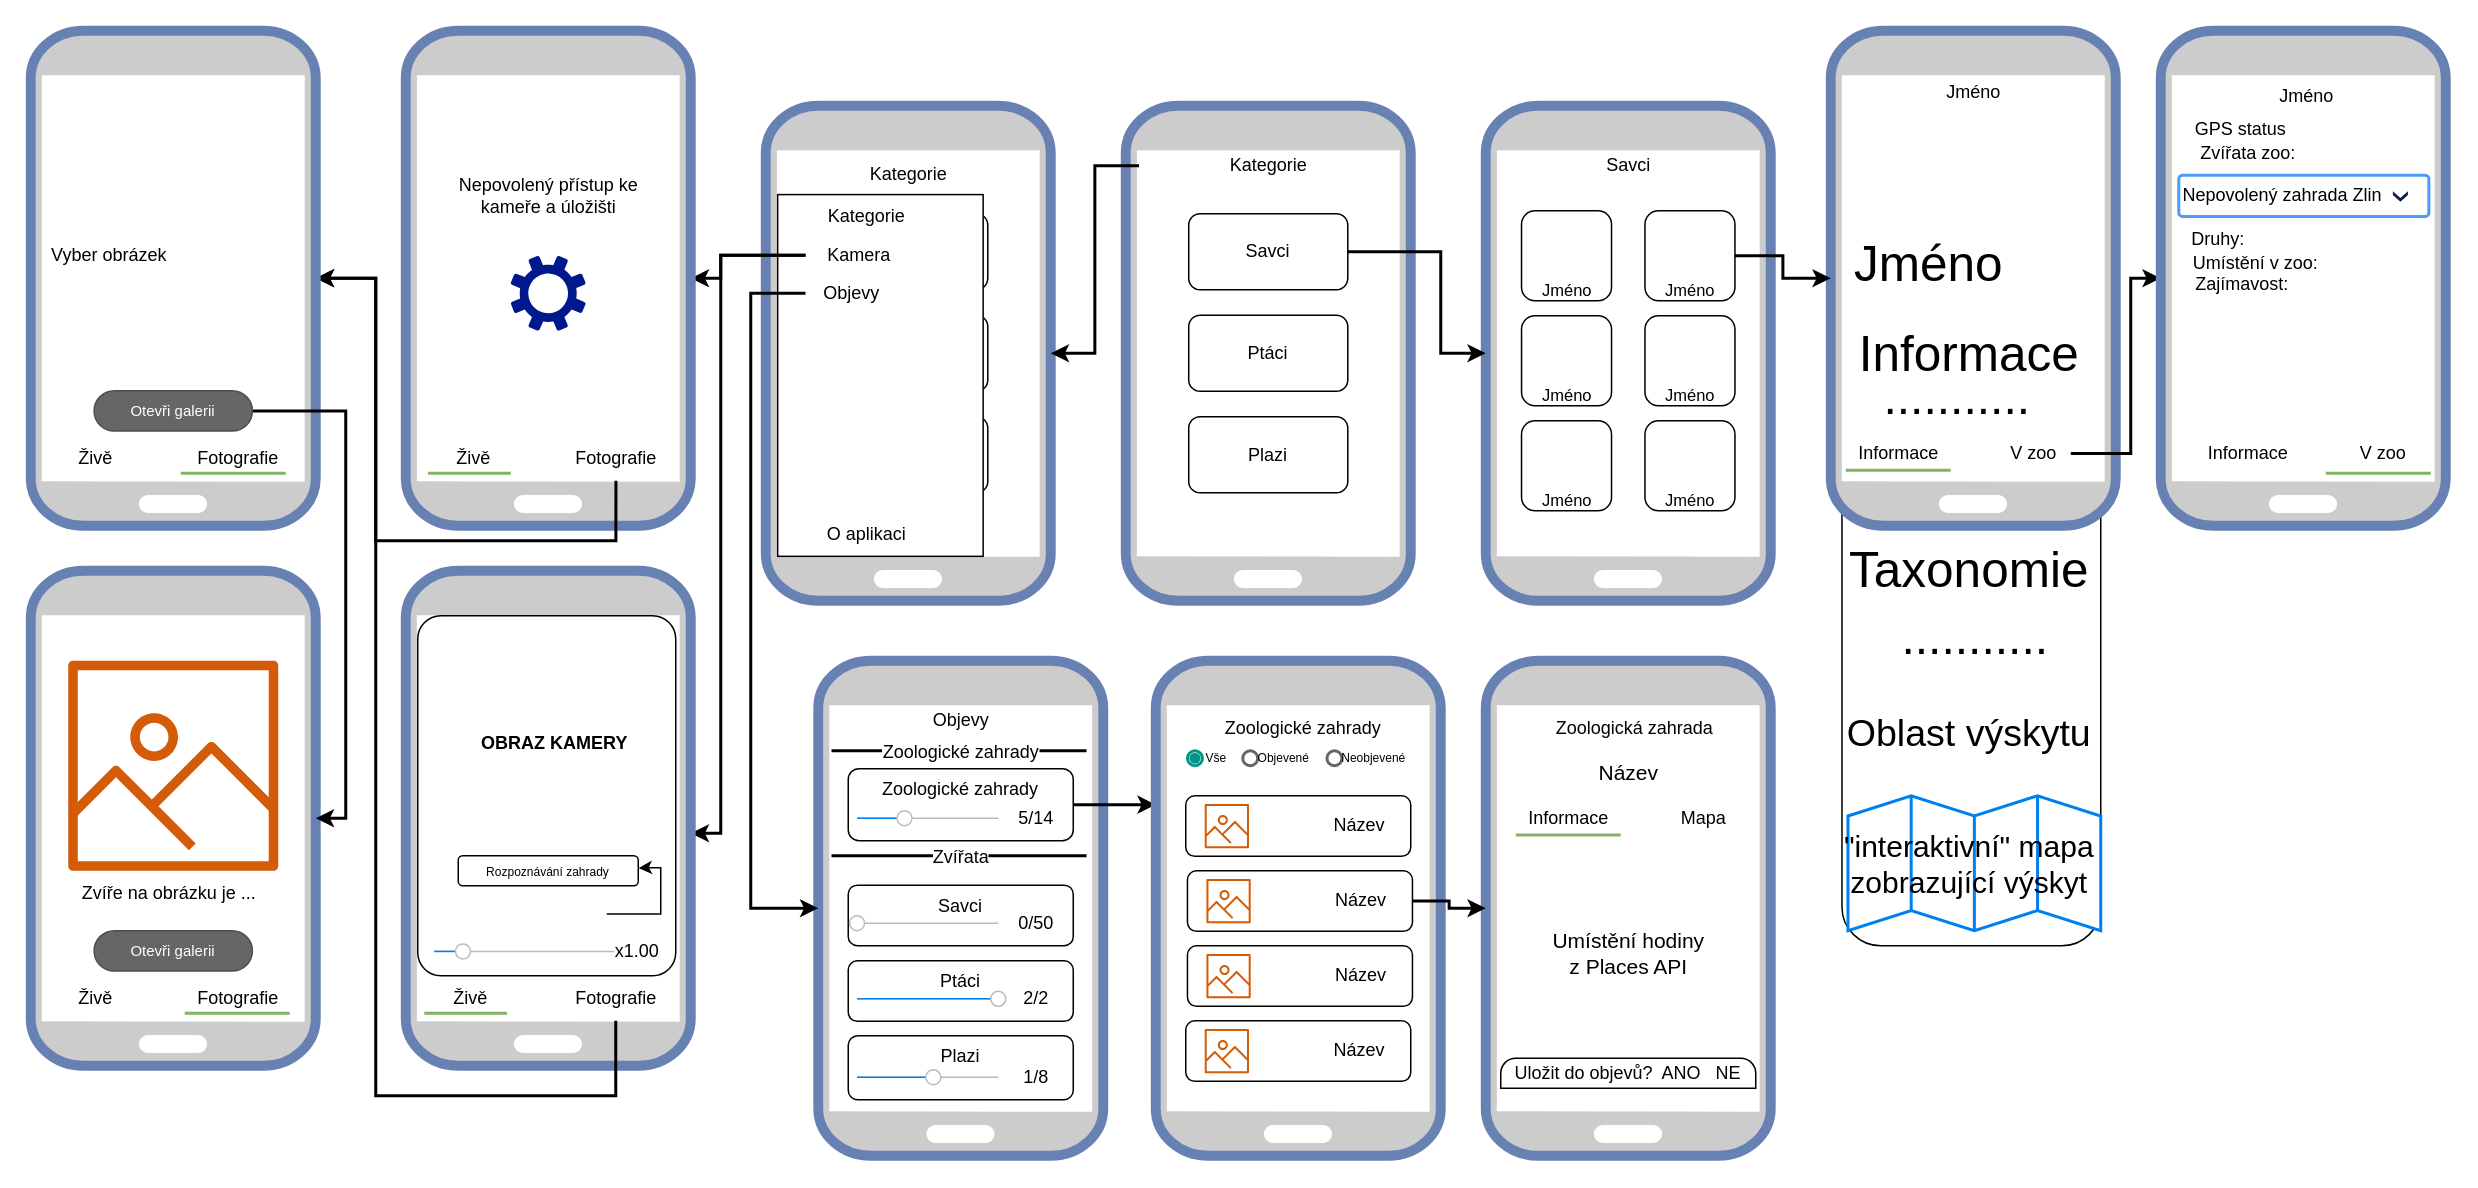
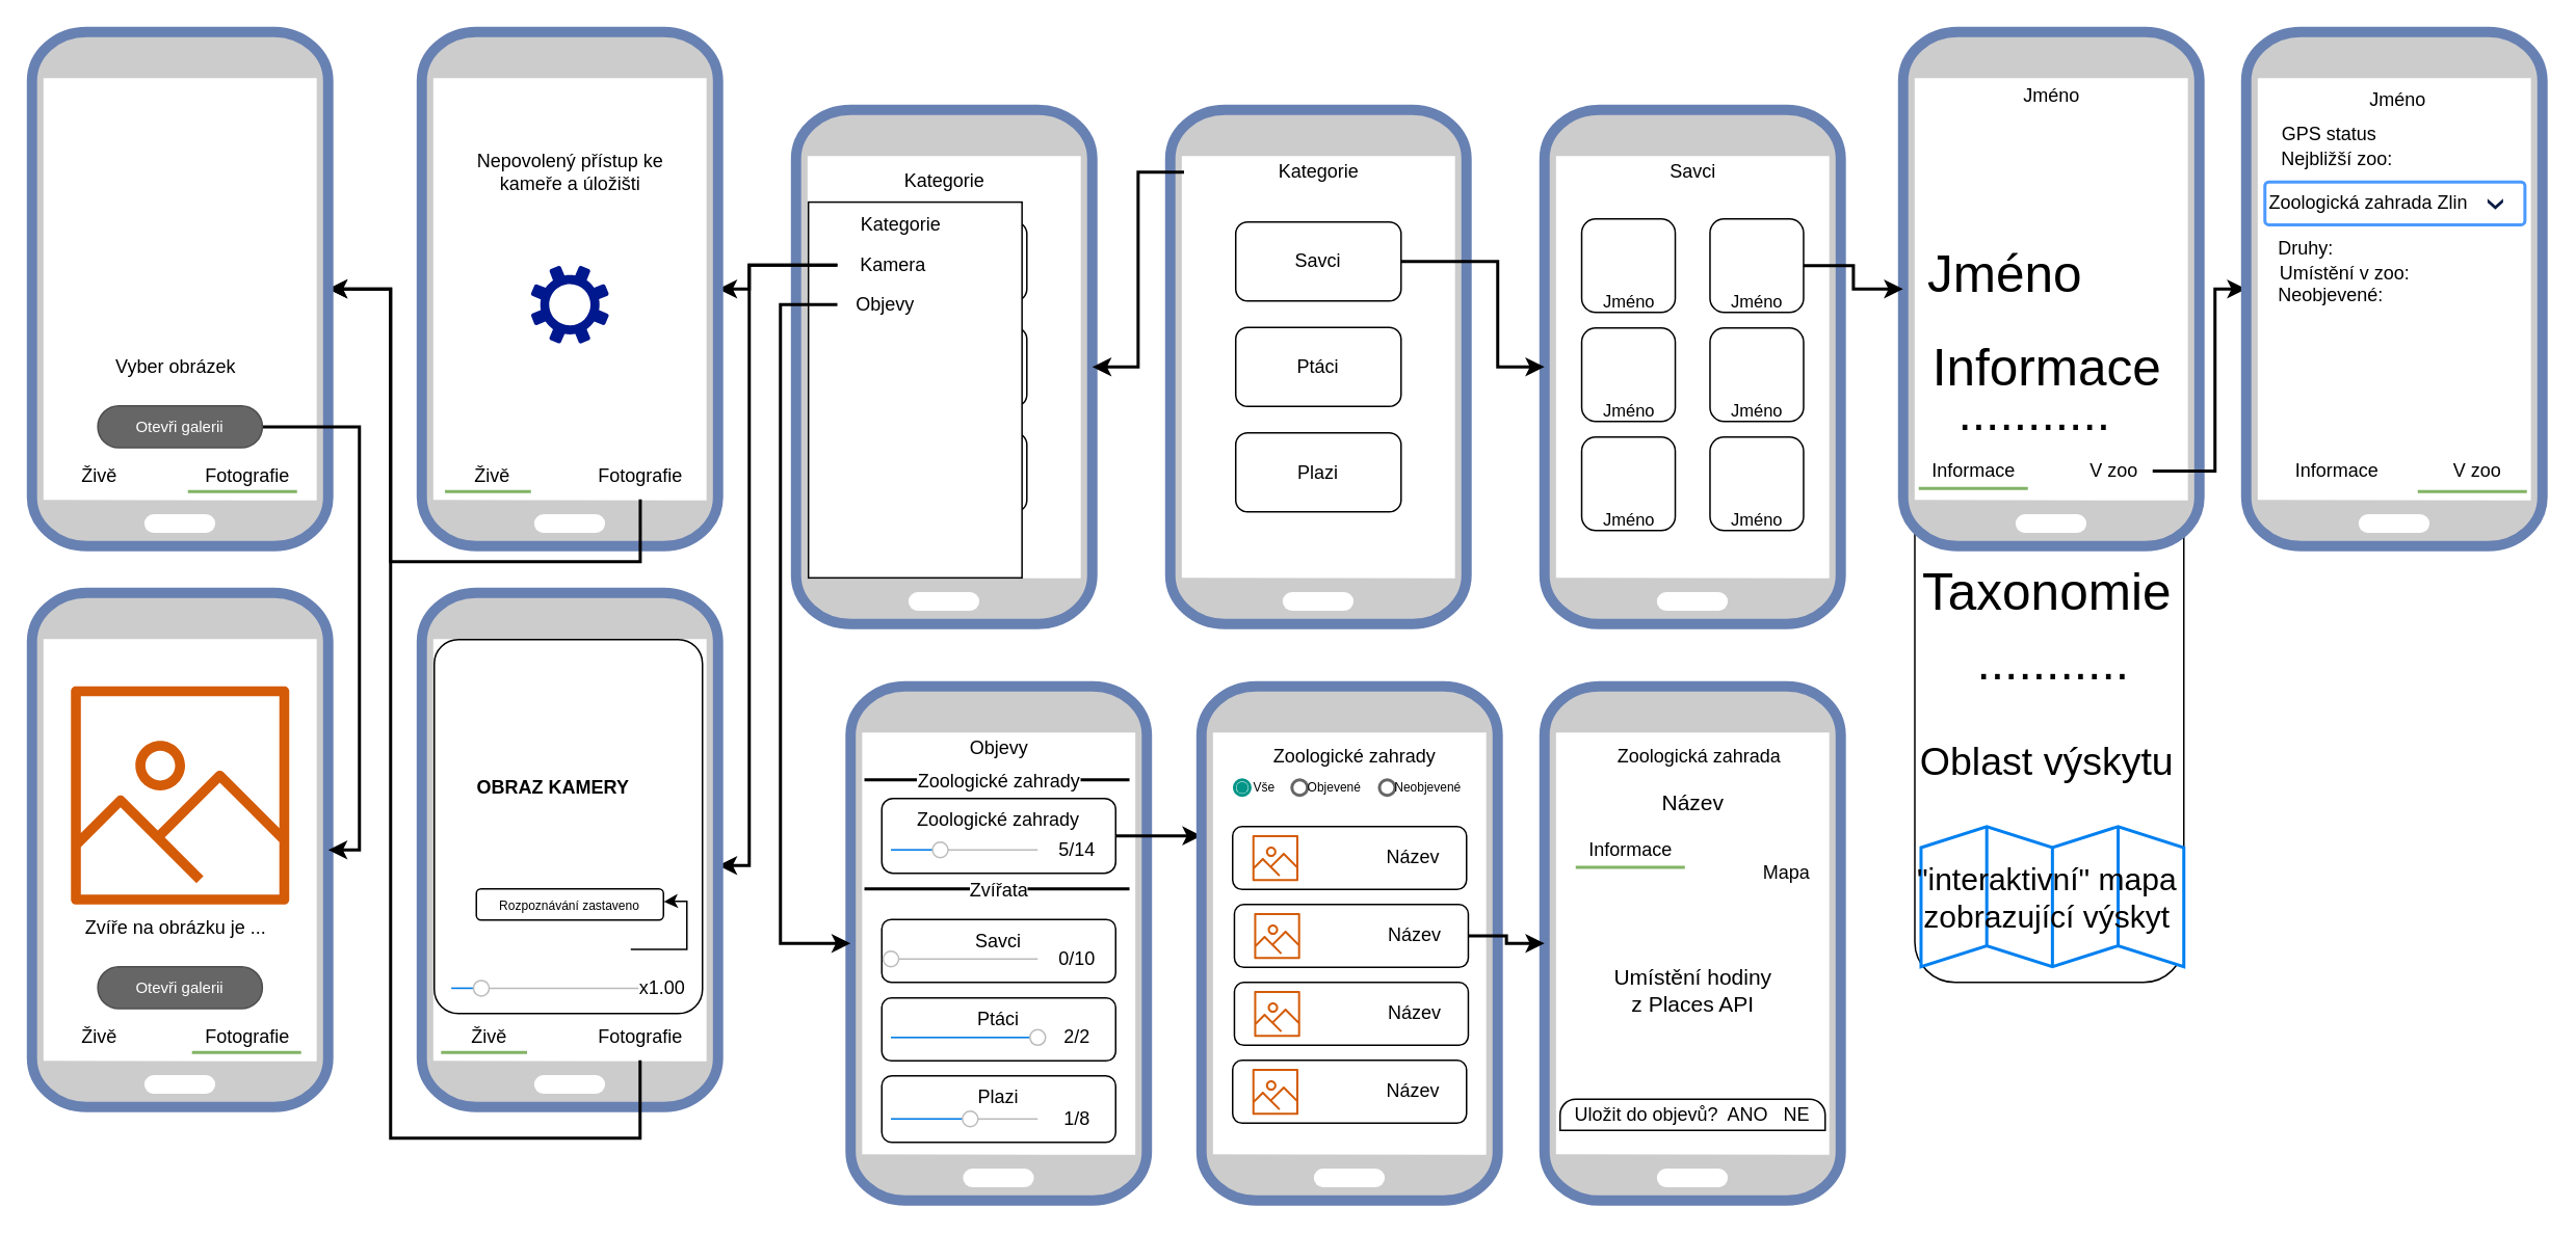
- <mxCell id="173" value="Zvířata zoo:" style="text;html=1;align=center;verticalAlign=middle;resizable=0;points=[];autosize=1;strokeColor=none;fillColor=none;fontSize=12;" vertex="1" parent="1"><mxGeometry x="1447.5" y="86.59" width="100" height="30" as="geometry" /></mxCell>
+ <mxCell id="173" value="Nejbližší zoo:" style="text;html=1;align=center;verticalAlign=middle;resizable=0;points=[];autosize=1;strokeColor=none;fillColor=none;fontSize=12;" vertex="1" parent="1"><mxGeometry x="1447.5" y="86.59" width="100" height="30" as="geometry" /></mxCell>
- <mxCell id="37" value="&lt;div&gt;Nepovolený přístup ke &lt;br&gt;&lt;/div&gt;&lt;div&gt;kameře a úložišti &lt;/div&gt;" style="text;html=1;align=center;verticalAlign=middle;resizable=0;points=[];autosize=1;strokeColor=none;fillColor=none;" vertex="1" parent="1"><mxGeometry x="295" y="110" width="140" height="40" as="geometry" /></mxCell>
+ <mxCell id="37" value="&lt;div&gt;Nepovolený přístup ke &lt;br&gt;&lt;/div&gt;&lt;div&gt;kameře a úložišti &lt;/div&gt;" style="text;html=1;align=center;verticalAlign=middle;resizable=0;points=[];autosize=1;strokeColor=none;fillColor=none;" vertex="1" parent="1"><mxGeometry x="295" y="90" width="140" height="40" as="geometry" /></mxCell>
- <mxCell id="174" value="Nepovolený zahrada Zlin" style="rounded=1;arcSize=9;fillColor=#ffffff;strokeColor=#4C9AFF;html=1;strokeWidth=2;spacingLeft=1;fontColor=#000000;align=left;labelBackgroundColor=#FFFFFF;sketch=0;fontSize=12;" vertex="1" parent="1"><mxGeometry x="1452.01" y="116.25" width="166.75" height="27.5" as="geometry" /></mxCell>
+ <mxCell id="174" value="Zoologická zahrada Zlin" style="rounded=1;arcSize=9;fillColor=#ffffff;strokeColor=#4C9AFF;html=1;strokeWidth=2;spacingLeft=1;fontColor=#000000;align=left;labelBackgroundColor=#FFFFFF;sketch=0;fontSize=12;" vertex="1" parent="1"><mxGeometry x="1452.01" y="116.25" width="166.75" height="27.5" as="geometry" /></mxCell>
- <mxCell id="73" value="Vyber obrázek" style="text;html=1;align=center;verticalAlign=middle;resizable=0;points=[];autosize=1;strokeColor=none;fillColor=none;" vertex="1" parent="1"><mxGeometry x="22.25" y="155" width="100" height="30" as="geometry" /></mxCell>
+ <mxCell id="73" value="Vyber obrázek" style="text;html=1;align=center;verticalAlign=middle;resizable=0;points=[];autosize=1;strokeColor=none;fillColor=none;" vertex="1" parent="1"><mxGeometry x="62.25" y="220" width="100" height="30" as="geometry" /></mxCell>
- <mxCell id="178" value="&lt;div&gt;Zajímavost:&lt;/div&gt;" style="text;html=1;align=center;verticalAlign=middle;resizable=0;points=[];autosize=1;strokeColor=none;fillColor=none;fontSize=12;" vertex="1" parent="1"><mxGeometry x="1449.01" y="173.75" width="90" height="30" as="geometry" /></mxCell>
+ <mxCell id="178" value="&lt;div&gt;Neobjevené:&lt;/div&gt;" style="text;html=1;align=center;verticalAlign=middle;resizable=0;points=[];autosize=1;strokeColor=none;fillColor=none;fontSize=12;" vertex="1" parent="1"><mxGeometry x="1449.01" y="173.75" width="90" height="30" as="geometry" /></mxCell>
- <mxCell id="30" value="O aplikaci" style="text;html=1;align=center;verticalAlign=middle;resizable=0;points=[];autosize=1;strokeColor=none;fillColor=none;" vertex="1" parent="18"><mxGeometry x="26.512" y="270.769" width="80" height="30" as="geometry" /></mxCell>
- <mxCell id="46" value="OBRAZ KAMERY" style="text;html=1;align=center;verticalAlign=middle;resizable=0;points=[];autosize=1;strokeColor=none;fillColor=none;fontStyle=1" vertex="1" parent="43"><mxGeometry x="44" y="100" width="110" height="30" as="geometry" /></mxCell>
+ <mxCell id="46" value="OBRAZ KAMERY" style="text;html=1;align=center;verticalAlign=middle;resizable=0;points=[];autosize=1;strokeColor=none;fillColor=none;fontStyle=1" vertex="1" parent="43"><mxGeometry x="29" y="110" width="110" height="30" as="geometry" /></mxCell>
- <mxCell id="162" value="Mapa" style="text;html=1;align=center;verticalAlign=middle;resizable=0;points=[];autosize=1;strokeColor=none;fillColor=none;" vertex="1" parent="1"><mxGeometry x="1110" y="530" width="50" height="30" as="geometry" /></mxCell>
+ <mxCell id="162" value="Mapa" style="text;html=1;align=center;verticalAlign=middle;resizable=0;points=[];autosize=1;strokeColor=none;fillColor=none;" vertex="1" parent="1"><mxGeometry x="1120" y="545" width="50" height="30" as="geometry" /></mxCell>
- <mxCell id="56" value="&lt;font style=&quot;font-size: 11px;&quot;&gt;&lt;font style=&quot;font-size: 10px;&quot;&gt;&lt;font style=&quot;font-size: 9px;&quot;&gt;&lt;font style=&quot;font-size: 8px;&quot;&gt;Rozpoznávání zahrady&lt;/font&gt;&lt;/font&gt;&lt;/font&gt;&lt;/font&gt;" style="rounded=1;whiteSpace=wrap;html=1;sketch=0;gradientColor=none;verticalAlign=middle;" vertex="1" parent="43"><mxGeometry x="35" y="190" width="120" height="20" as="geometry" /></mxCell>
+ <mxCell id="56" value="&lt;font style=&quot;font-size: 11px;&quot;&gt;&lt;font style=&quot;font-size: 10px;&quot;&gt;&lt;font style=&quot;font-size: 9px;&quot;&gt;&lt;font style=&quot;font-size: 8px;&quot;&gt;Rozpoznávání zastaveno&lt;/font&gt;&lt;/font&gt;&lt;/font&gt;&lt;/font&gt;" style="rounded=1;whiteSpace=wrap;html=1;sketch=0;gradientColor=none;verticalAlign=middle;" vertex="1" parent="43"><mxGeometry x="35" y="190" width="120" height="20" as="geometry" /></mxCell>
- <mxCell id="126" value="0/50" style="text;html=1;align=center;verticalAlign=middle;resizable=0;points=[];autosize=1;strokeColor=none;fillColor=none;fontSize=12;" vertex="1" parent="110"><mxGeometry x="120" y="160" width="50" height="30" as="geometry" /></mxCell>
+ <mxCell id="126" value="0/10" style="text;html=1;align=center;verticalAlign=middle;resizable=0;points=[];autosize=1;strokeColor=none;fillColor=none;fontSize=12;" vertex="1" parent="110"><mxGeometry x="120" y="160" width="50" height="30" as="geometry" /></mxCell>
